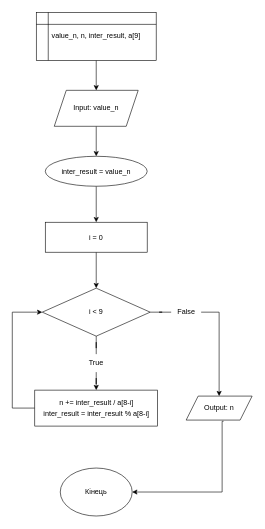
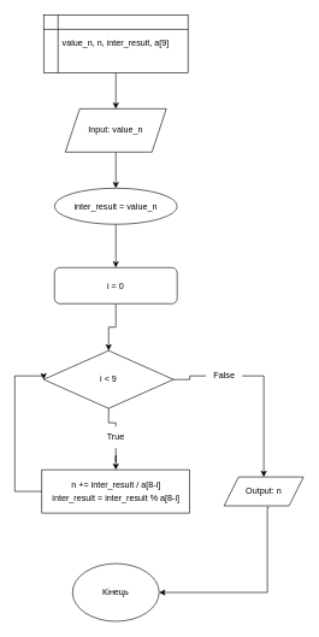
- <mxCell id="10" value="&lt;p style=&quot;line-height: 50%; white-space: pre;&quot;&gt;&lt;span style=&quot;background-color: rgb(255, 255, 255);&quot;&gt;i = 0&lt;/span&gt;&lt;/p&gt;" style="whiteSpace=wrap;html=1;align=center;rounded=0;" vertex="1" parent="1"><mxGeometry x="75" y="370" width="170" height="50" as="geometry" /></mxCell>
+ <mxCell id="10" value="&lt;p style=&quot;line-height: 50%; white-space: pre;&quot;&gt;&lt;span style=&quot;background-color: rgb(255, 255, 255);&quot;&gt;i = 0&lt;/span&gt;&lt;/p&gt;" style="rounded=1;whiteSpace=wrap;html=1;align=center;" vertex="1" parent="1"><mxGeometry x="75" y="370" width="170" height="50" as="geometry" /></mxCell>
- <mxCell id="16" value="i &amp;lt; 9" style="rhombus;whiteSpace=wrap;html=1;" vertex="1" parent="1"><mxGeometry x="70" y="480" width="180" height="80" as="geometry" /></mxCell>
+ <mxCell id="16" value="i &amp;lt; 9" style="rhombus;whiteSpace=wrap;html=1;" vertex="1" parent="1"><mxGeometry x="60" y="485" width="180" height="80" as="geometry" /></mxCell>
